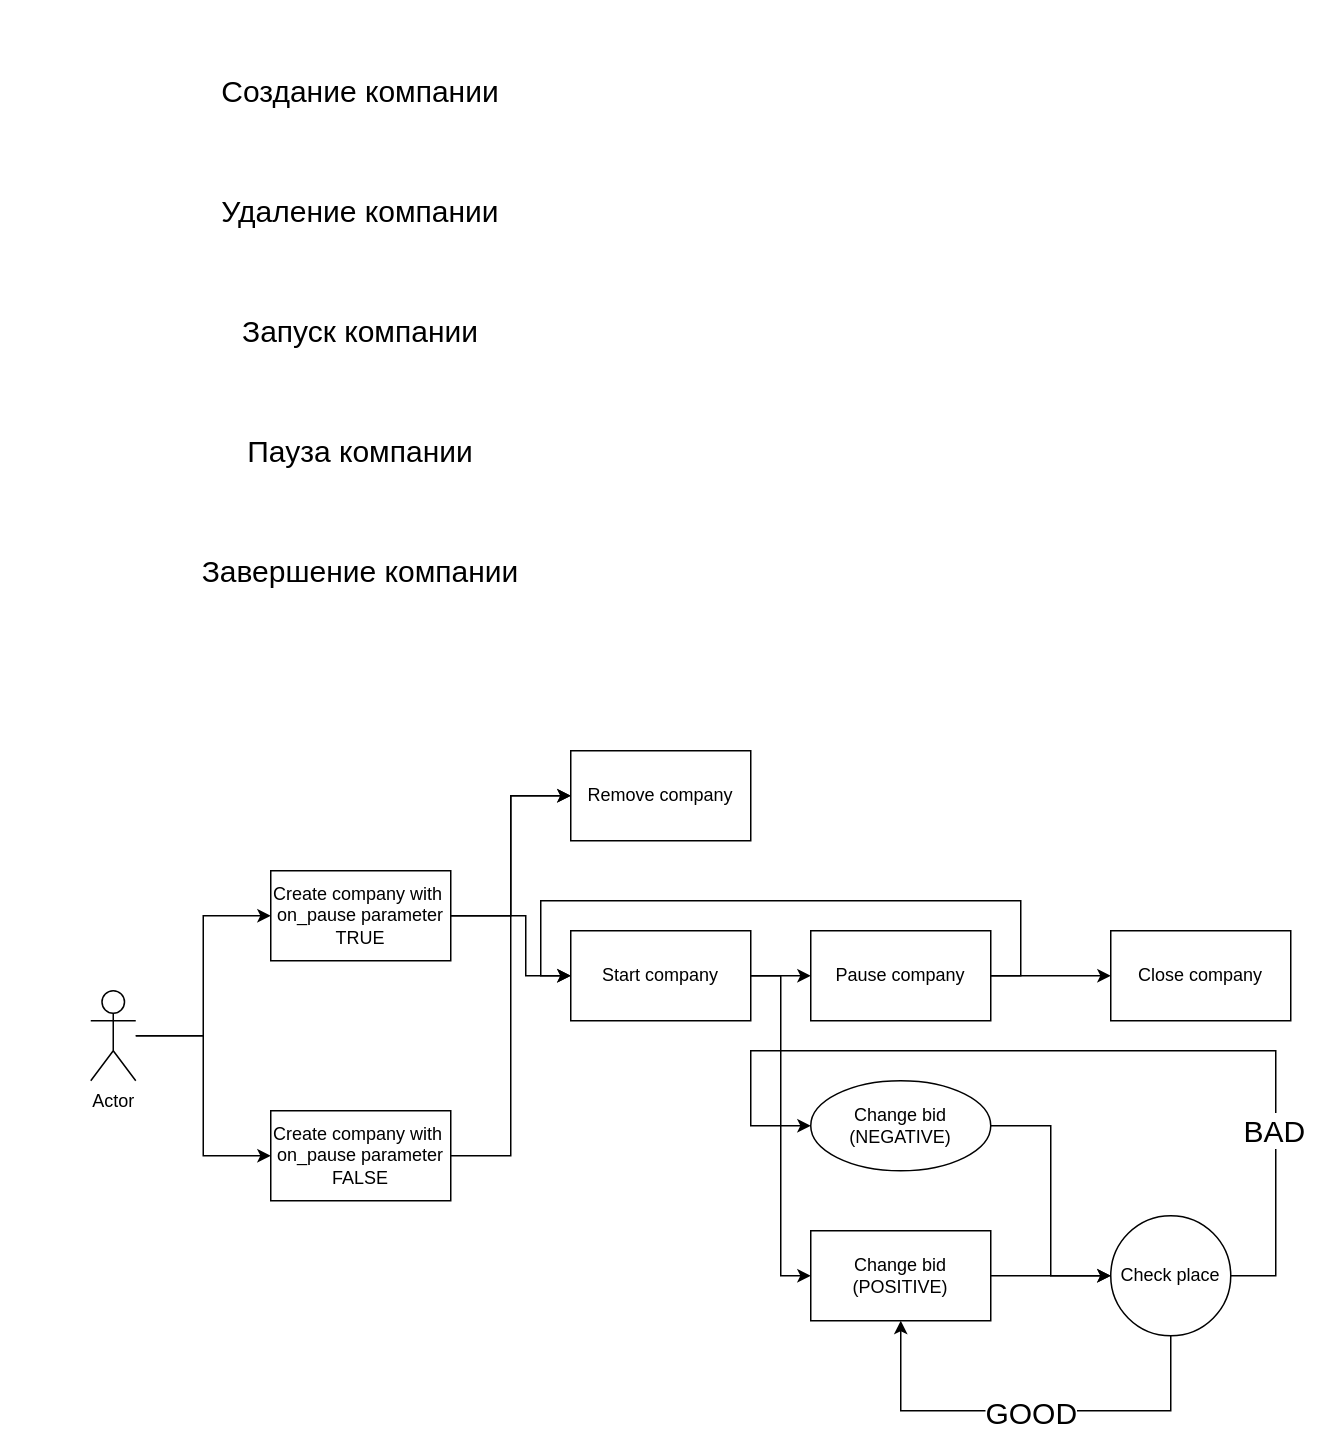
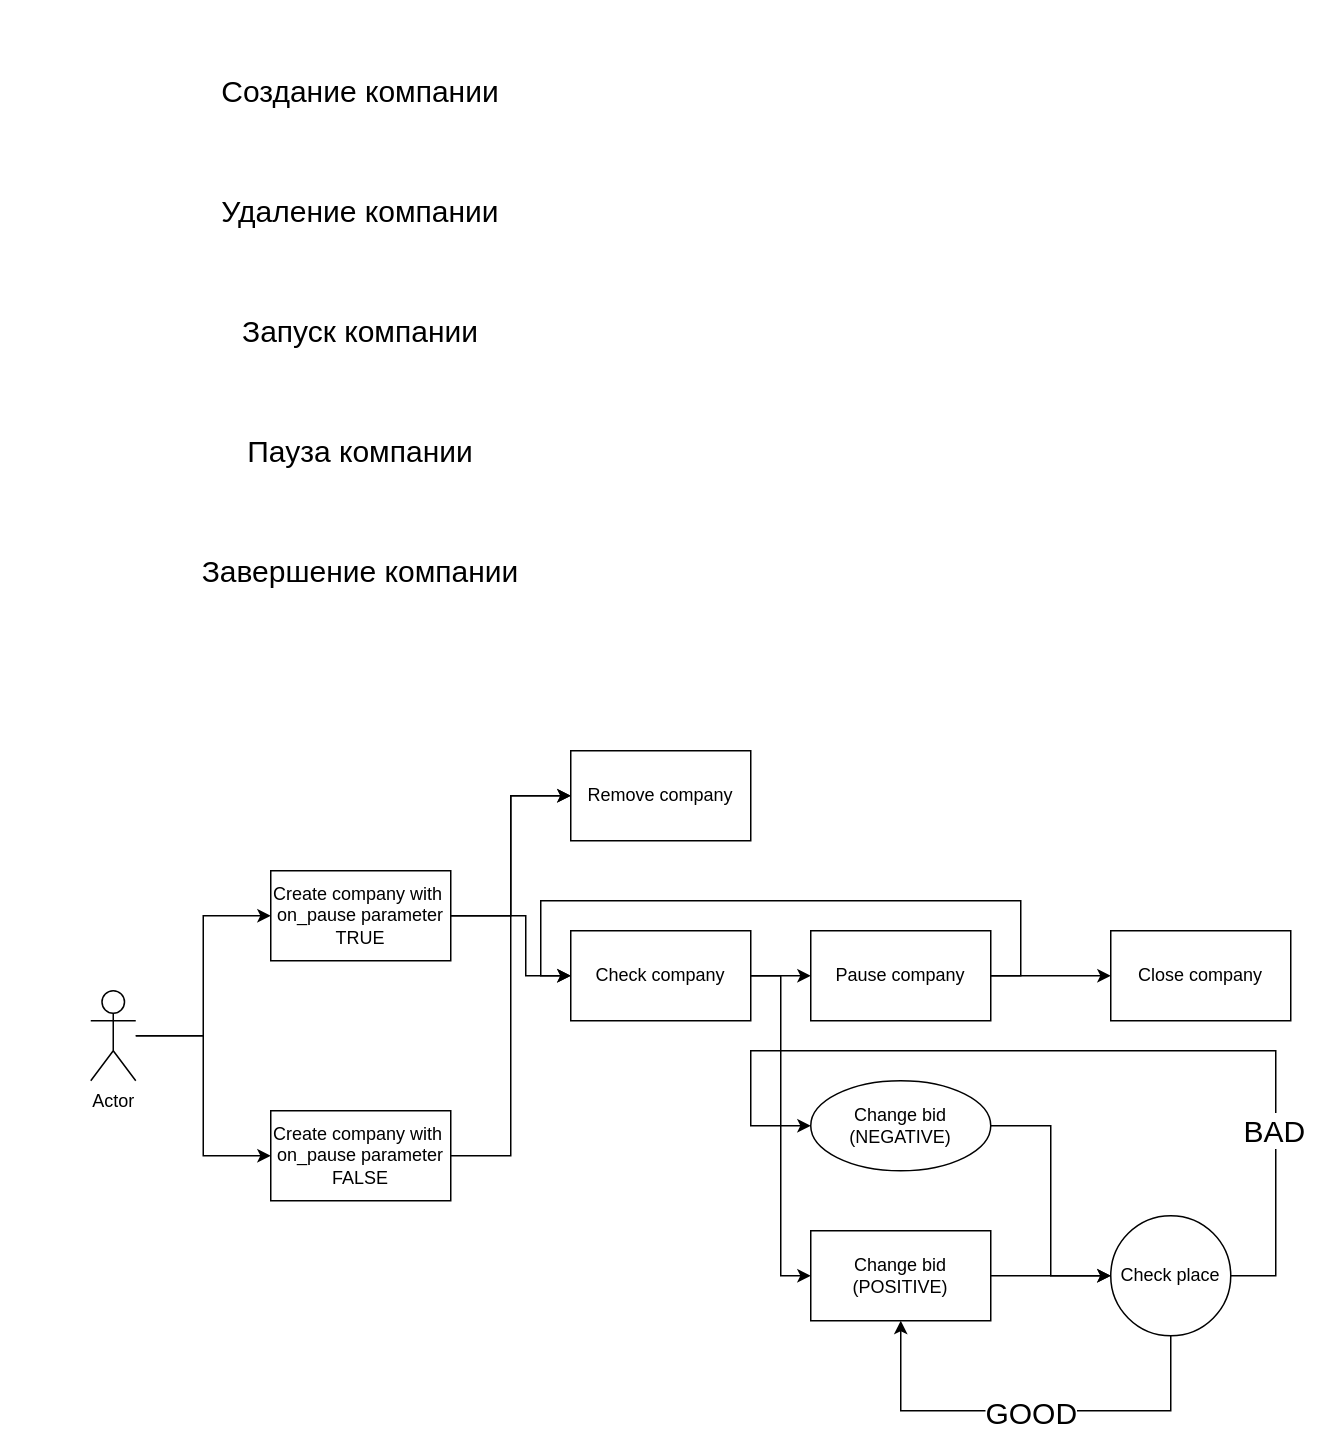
- <mxCell id="18" value="Start company" style="rounded=0;whiteSpace=wrap;html=1;" parent="1" vertex="1"><mxGeometry x="380" y="620" width="120" height="60" as="geometry" /></mxCell>
+ <mxCell id="18" value="Check company" style="rounded=0;whiteSpace=wrap;html=1;" parent="1" vertex="1"><mxGeometry x="380" y="620" width="120" height="60" as="geometry" /></mxCell>
